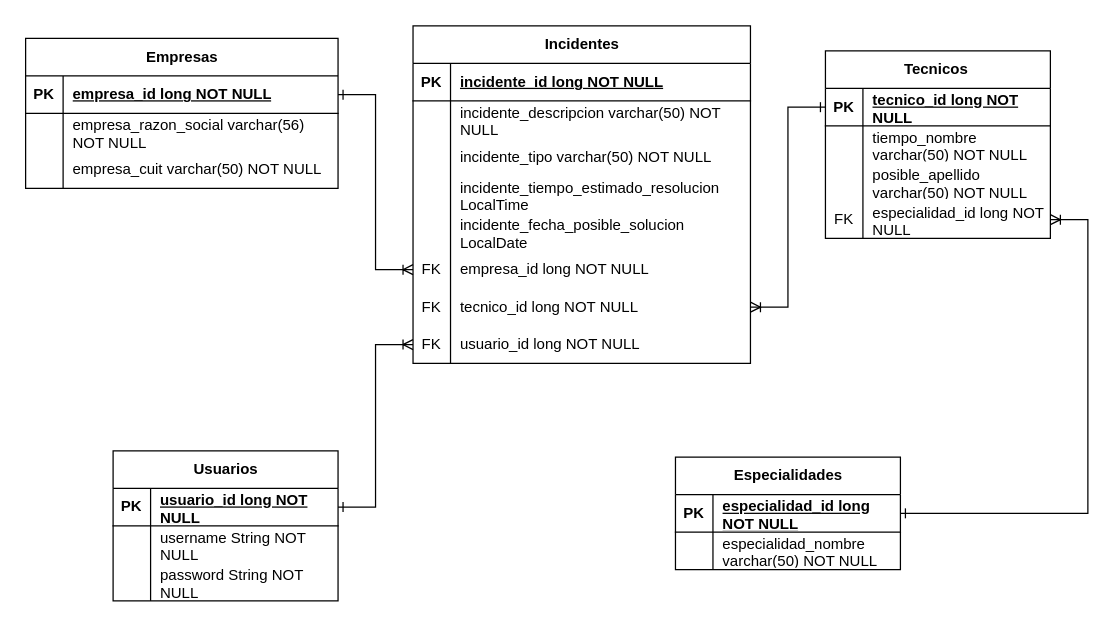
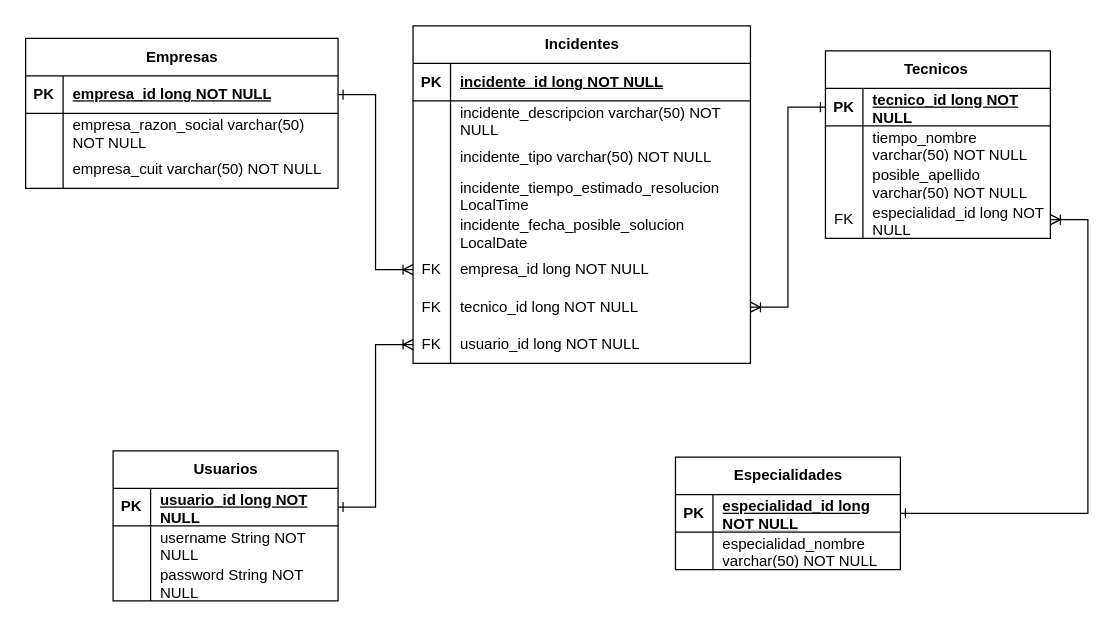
- <mxCell id="8" value="empresa_razon_social varchar(56) NOT NULL" style="shape=partialRectangle;connectable=0;fillColor=none;top=0;left=0;bottom=0;right=0;align=left;spacingLeft=6;overflow=hidden;whiteSpace=wrap;html=1;" parent="6" vertex="1"><mxGeometry x="30" width="220" height="30" as="geometry"><mxRectangle width="220" height="30" as="alternateBounds" /></mxGeometry></mxCell>
+ <mxCell id="8" value="empresa_razon_social varchar(50) NOT NULL" style="shape=partialRectangle;connectable=0;fillColor=none;top=0;left=0;bottom=0;right=0;align=left;spacingLeft=6;overflow=hidden;whiteSpace=wrap;html=1;" parent="6" vertex="1"><mxGeometry x="30" width="220" height="30" as="geometry"><mxRectangle width="220" height="30" as="alternateBounds" /></mxGeometry></mxCell>
